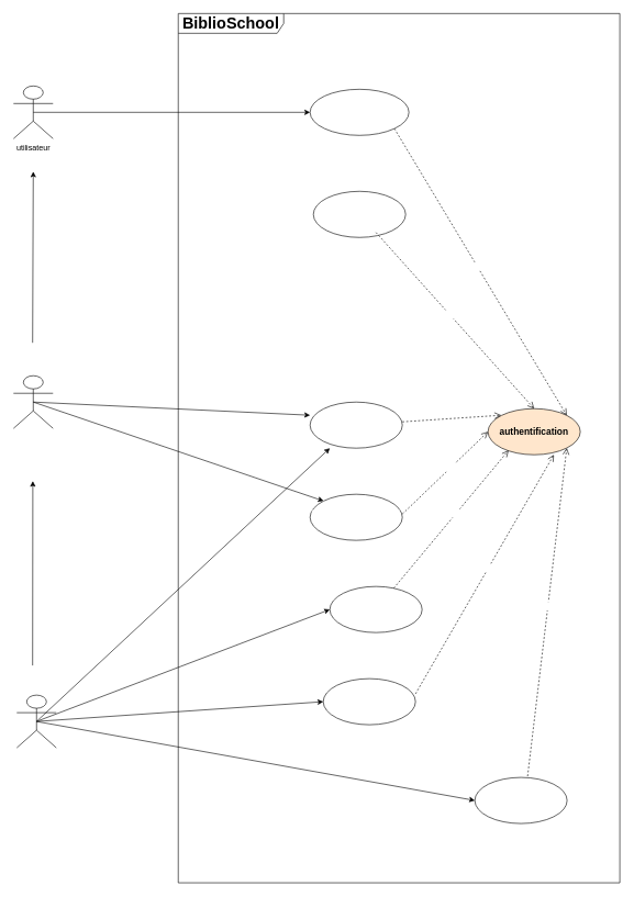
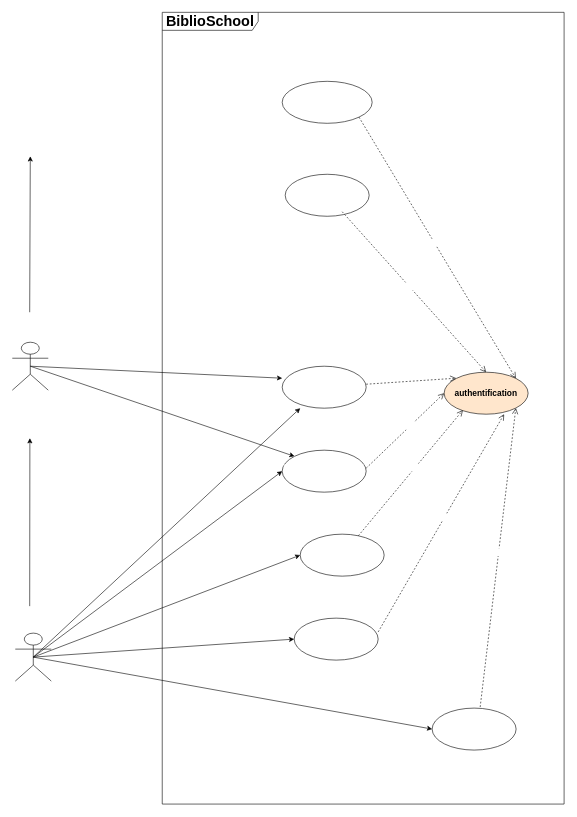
- <mxCell id="7" value="utilisateur" style="shape=umlActor;verticalLabelPosition=bottom;verticalAlign=top;html=1;" vertex="1" parent="1"><mxGeometry x="20" y="130" width="60" height="80" as="geometry" /></mxCell>
- <mxCell id="6" style="edgeStyle=none;html=1;exitX=0.5;exitY=0.5;exitDx=0;exitDy=0;exitPerimeter=0;entryX=0;entryY=0.5;entryDx=0;entryDy=0;fontColor=#FFFFFF;" edge="1" parent="1" source="7" target="17"><mxGeometry relative="1" as="geometry" /></mxCell>
+ <mxCell id="12" style="edgeStyle=none;html=1;exitX=0.5;exitY=0.5;exitDx=0;exitDy=0;exitPerimeter=0;entryX=0;entryY=0.5;entryDx=0;entryDy=0;fontColor=#FFFFFF;" edge="1" parent="1" source="13" target="20"><mxGeometry relative="1" as="geometry" /></mxCell>
